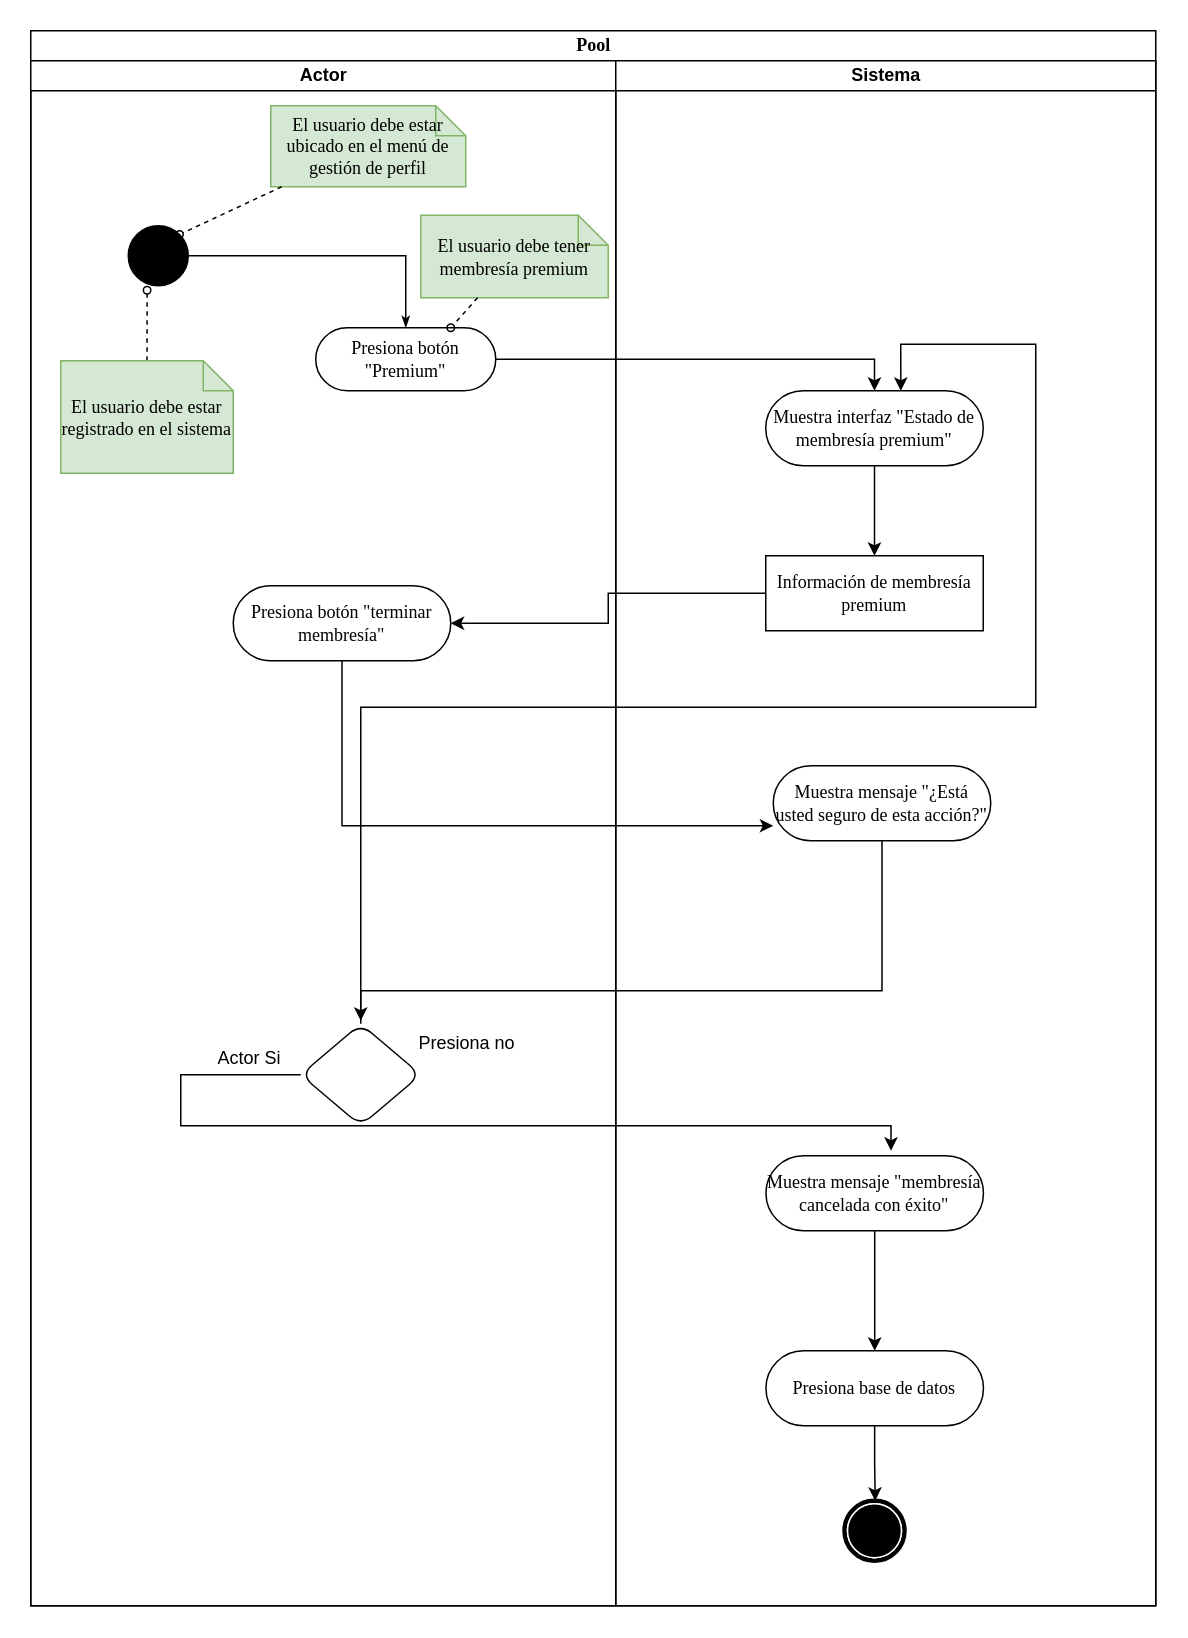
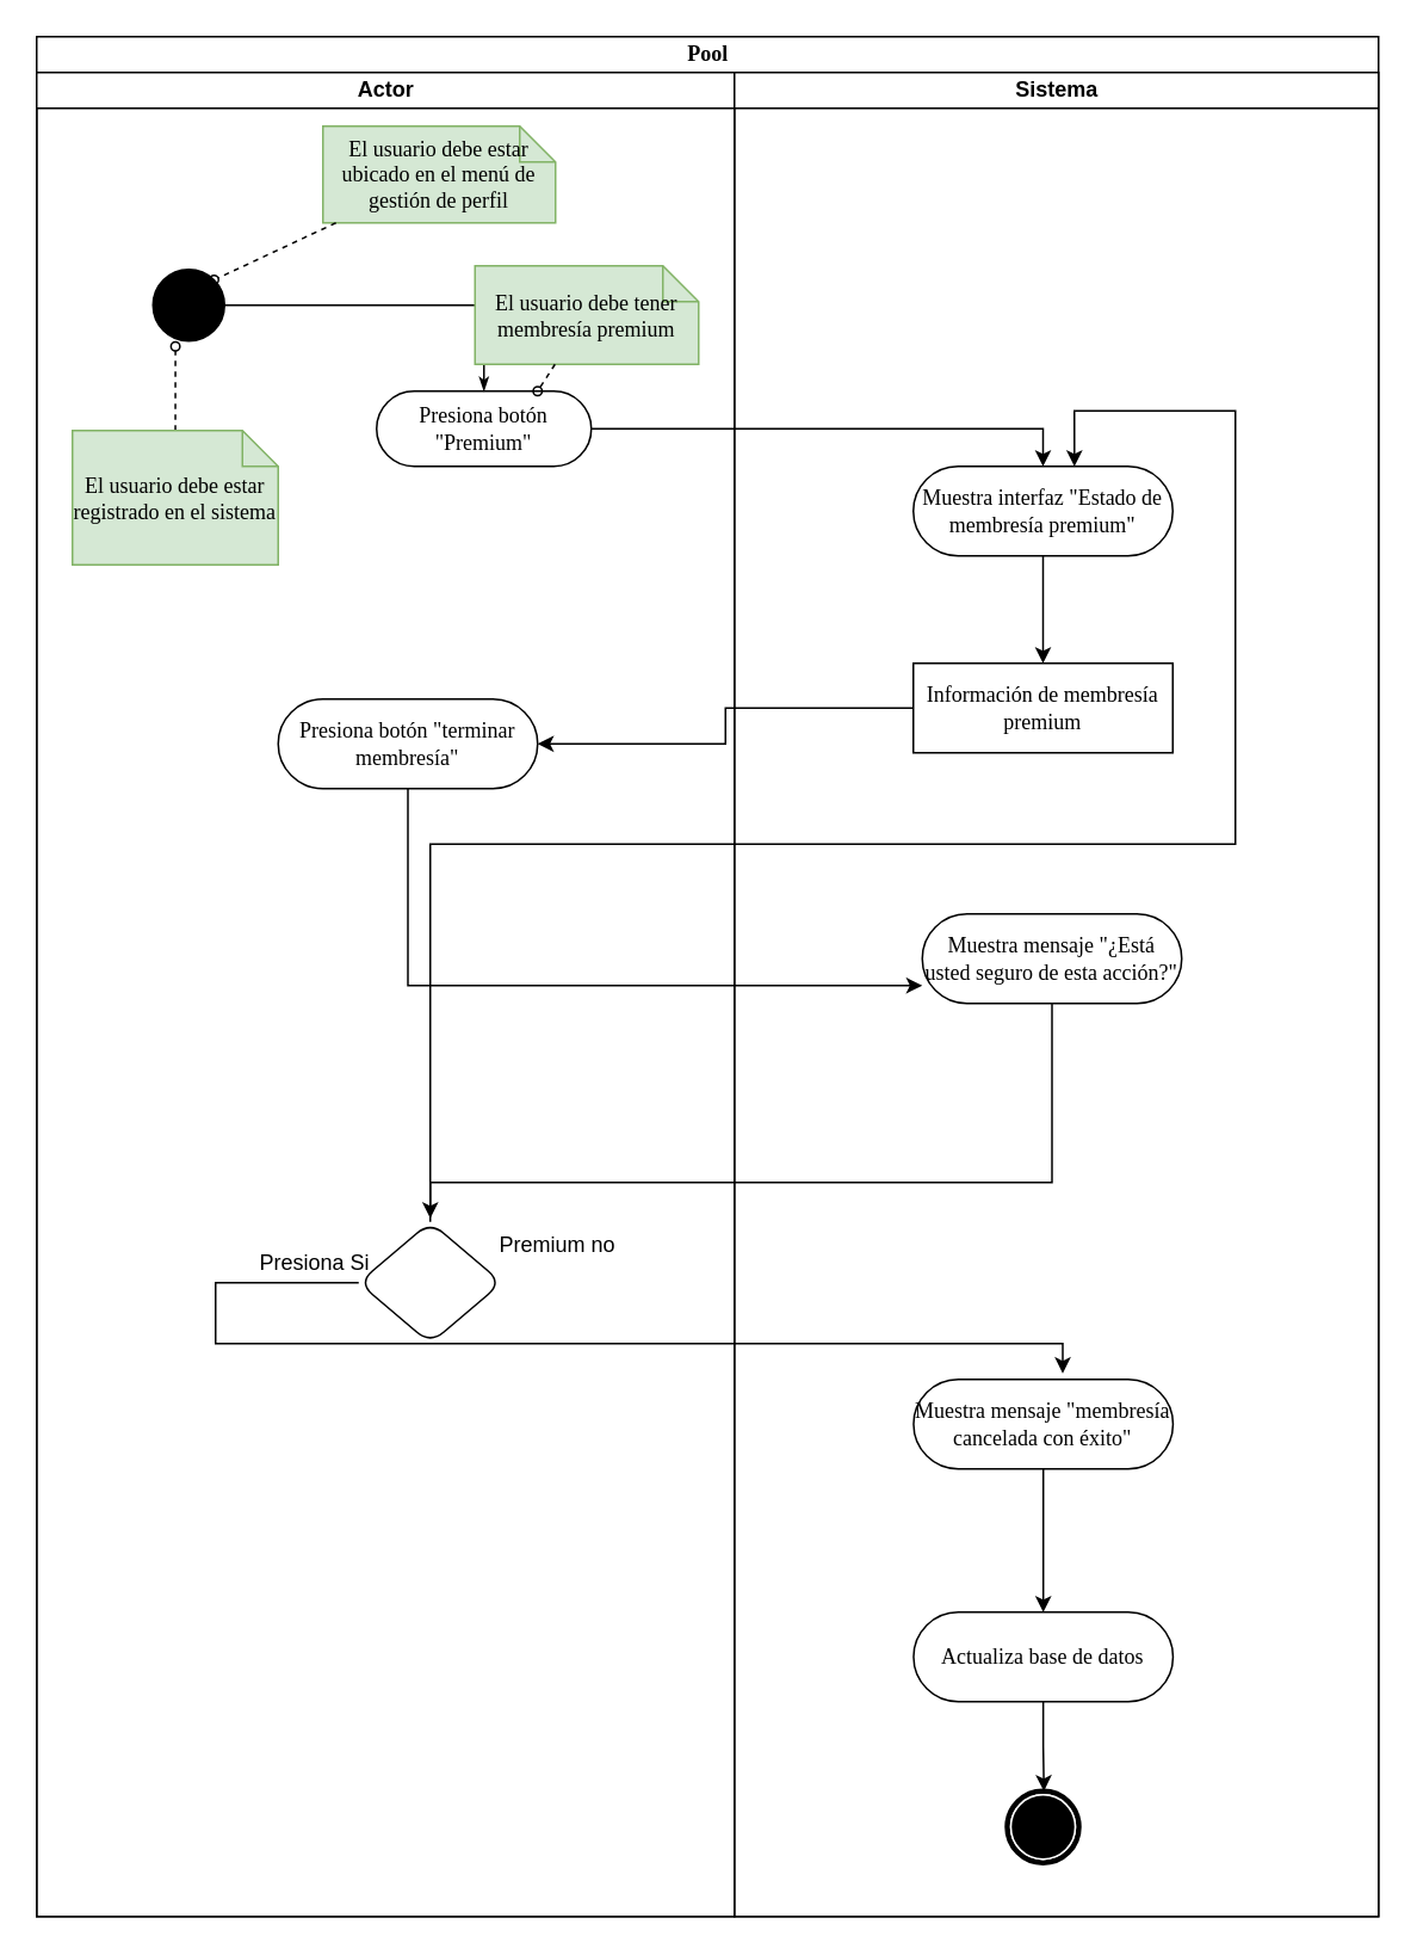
- <mxCell id="11" value="El usuario debe tener membresía premium" style="shape=note;whiteSpace=wrap;html=1;rounded=0;shadow=0;comic=0;labelBackgroundColor=none;strokeColor=#82b366;strokeWidth=1;fillColor=#d5e8d4;fontFamily=Verdana;fontSize=12;align=center;size=20;" parent="3" vertex="1"><mxGeometry x="260" y="103" width="125" height="55" as="geometry" /></mxCell>
+ <mxCell id="11" value="El usuario debe tener membresía premium" style="shape=note;whiteSpace=wrap;html=1;rounded=0;shadow=0;comic=0;labelBackgroundColor=none;strokeColor=#82b366;strokeWidth=1;fillColor=#d5e8d4;fontFamily=Verdana;fontSize=12;align=center;size=20;" parent="3" vertex="1"><mxGeometry x="245" y="108" width="125" height="55" as="geometry" /></mxCell>
- <mxCell id="15" value="Presiona no" style="text;html=1;resizable=0;points=[];autosize=1;align=left;verticalAlign=top;spacingTop=-4;" vertex="1" parent="3"><mxGeometry x="256.5" y="645" width="80" height="20" as="geometry" /></mxCell>
+ <mxCell id="15" value="Premium no" style="text;html=1;resizable=0;points=[];autosize=1;align=left;verticalAlign=top;spacingTop=-4;" vertex="1" parent="3"><mxGeometry x="256.5" y="645" width="80" height="20" as="geometry" /></mxCell>
- <mxCell id="32" value="Actor Si" style="text;html=1;resizable=0;points=[];autosize=1;align=left;verticalAlign=top;spacingTop=-4;" vertex="1" parent="1"><mxGeometry x="143" y="695" width="80" height="20" as="geometry" /></mxCell>
+ <mxCell id="32" value="Presiona Si" style="text;html=1;resizable=0;points=[];autosize=1;align=left;verticalAlign=top;spacingTop=-4;" vertex="1" parent="1"><mxGeometry x="143" y="695" width="80" height="20" as="geometry" /></mxCell>
- <mxCell id="25" value="Presiona base de datos" style="rounded=1;whiteSpace=wrap;html=1;shadow=0;comic=0;labelBackgroundColor=none;strokeColor=#000000;strokeWidth=1;fillColor=#ffffff;fontFamily=Verdana;fontSize=12;fontColor=#000000;align=center;arcSize=50;" vertex="1" parent="16"><mxGeometry x="100.136" y="860" width="145" height="50" as="geometry" /></mxCell>
+ <mxCell id="25" value="Actualiza base de datos" style="rounded=1;whiteSpace=wrap;html=1;shadow=0;comic=0;labelBackgroundColor=none;strokeColor=#000000;strokeWidth=1;fillColor=#ffffff;fontFamily=Verdana;fontSize=12;fontColor=#000000;align=center;arcSize=50;" vertex="1" parent="16"><mxGeometry x="100.136" y="860" width="145" height="50" as="geometry" /></mxCell>
